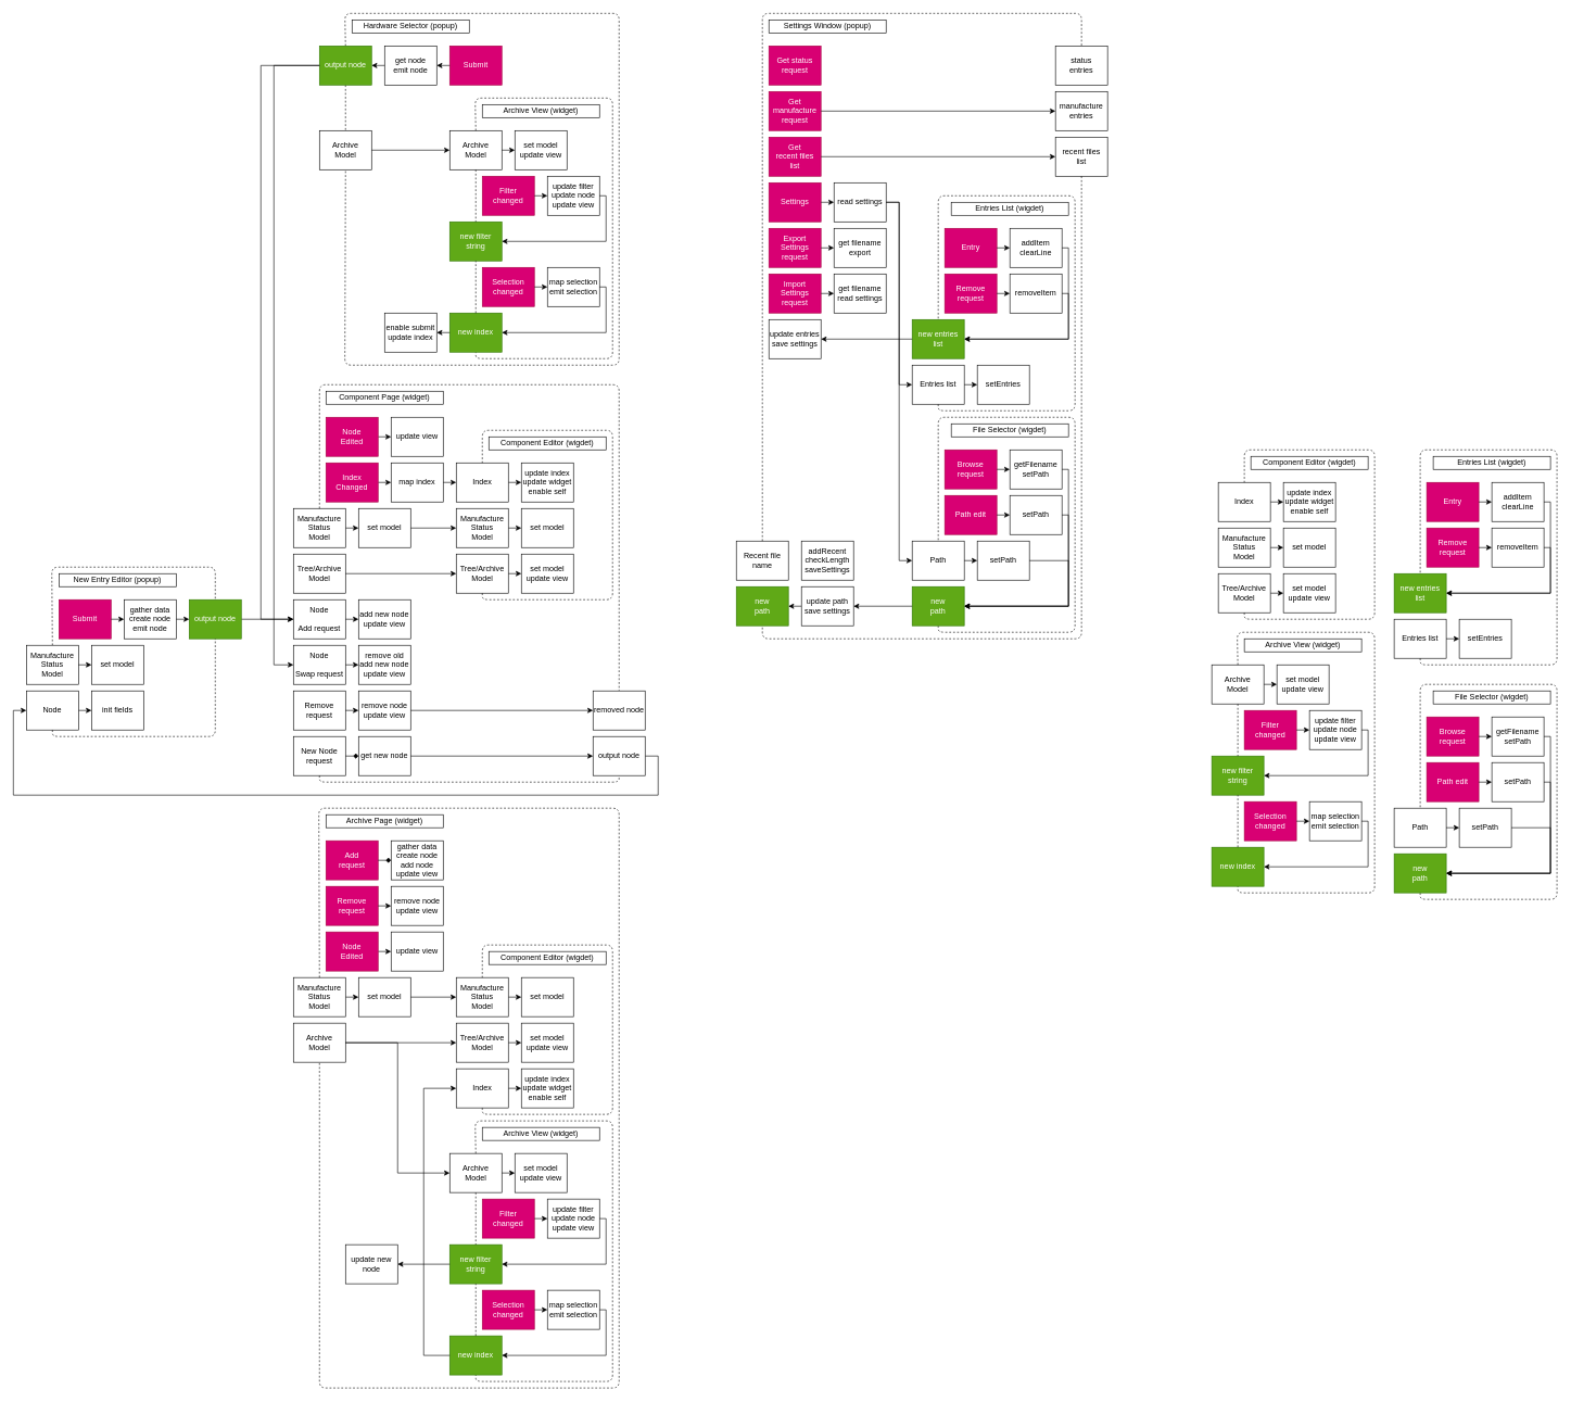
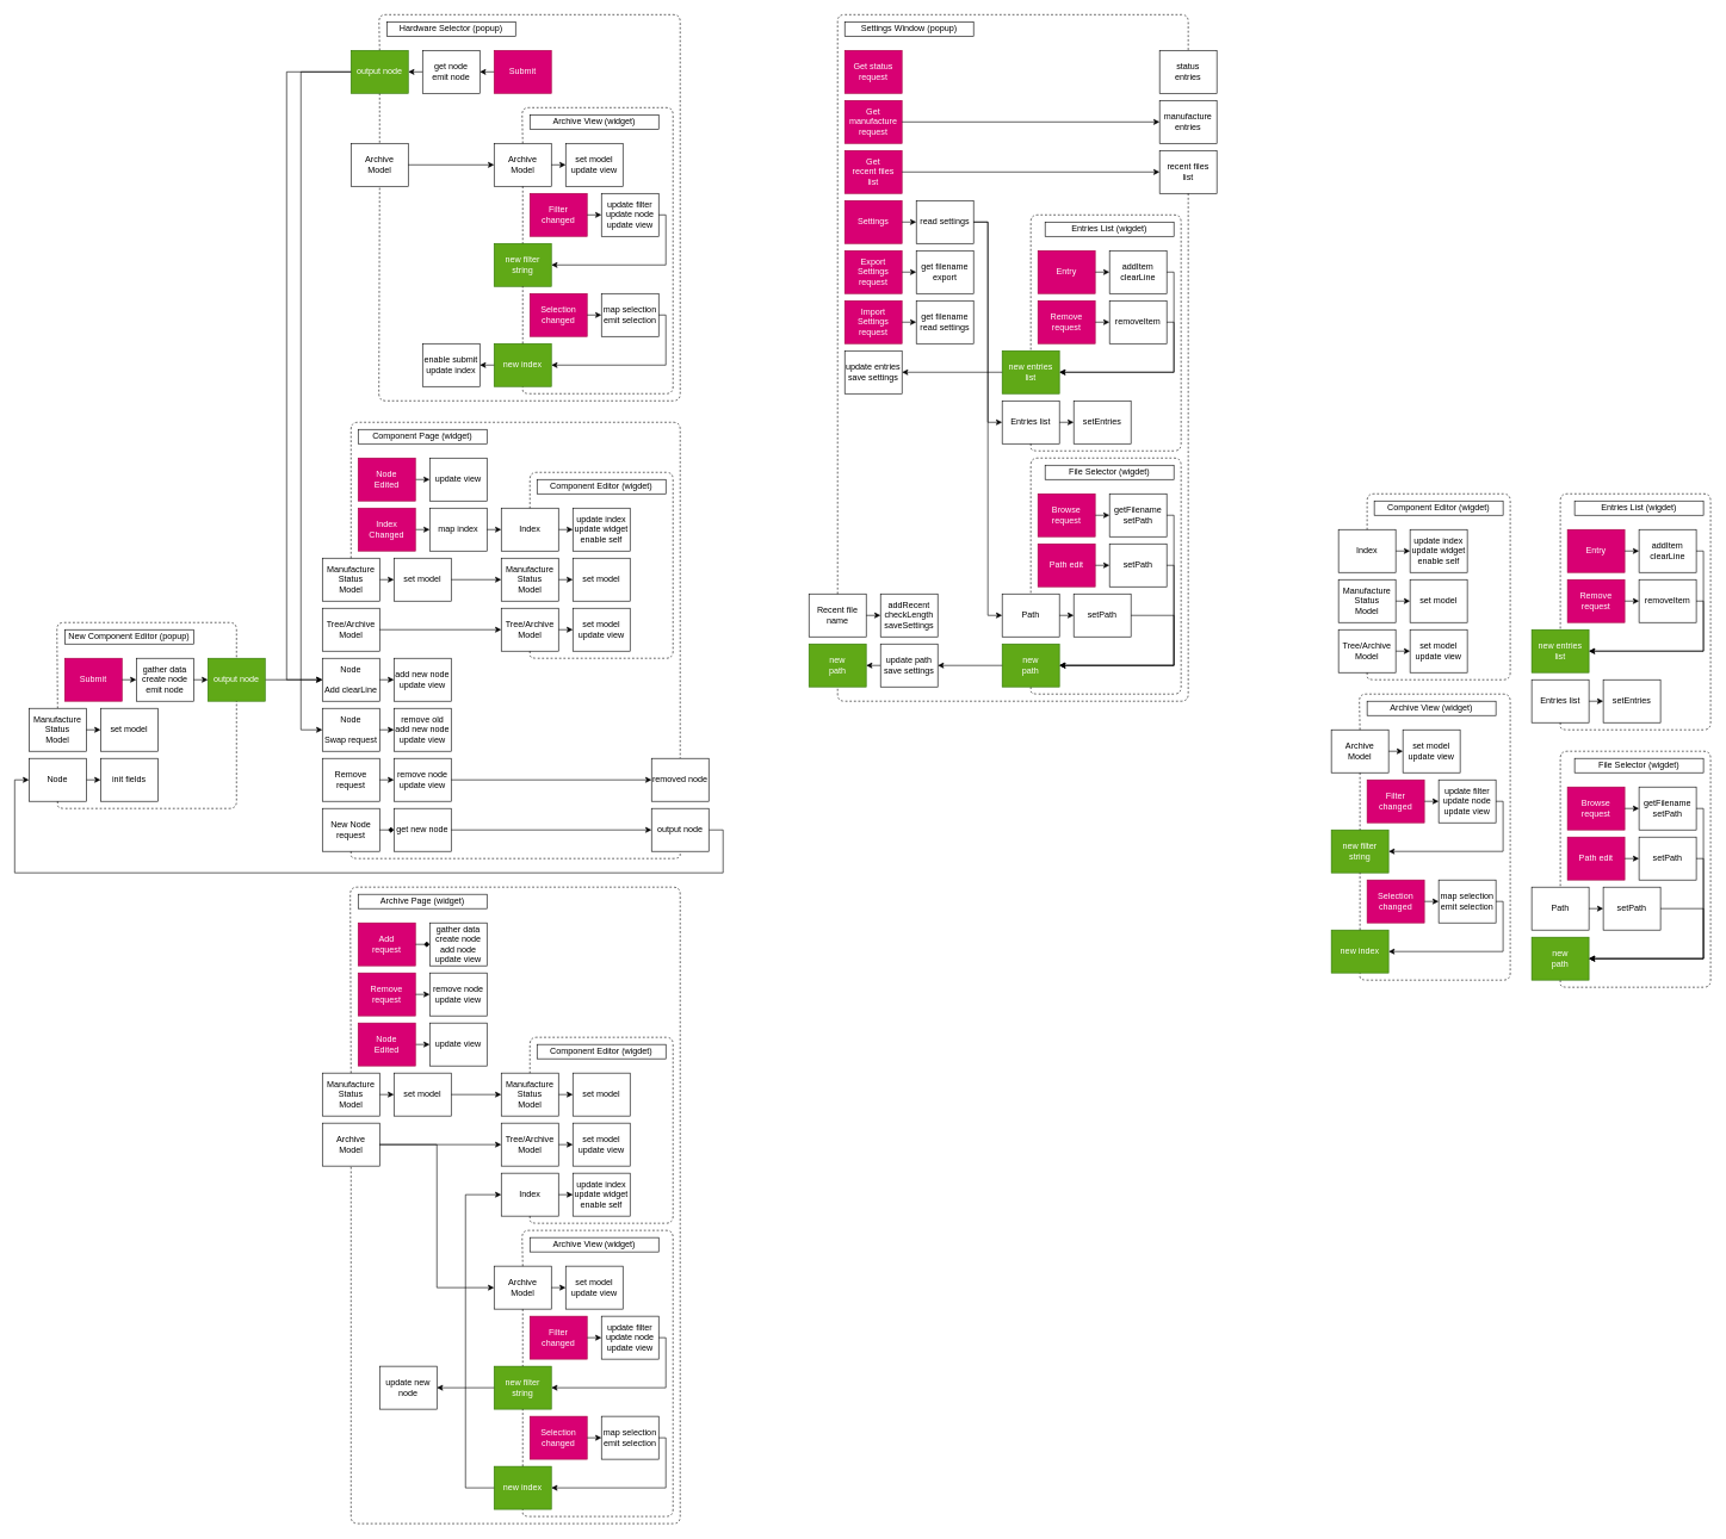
+ <mxCell id="269" style="edgeStyle=orthogonalEdgeStyle;rounded=0;orthogonalLoop=1;jettySize=auto;html=1;exitX=1;exitY=0.5;exitDx=0;exitDy=0;entryX=0;entryY=0.5;entryDx=0;entryDy=0;" edge="1" parent="208" source="264" target="266"><mxGeometry relative="1" as="geometry" /></mxCell>
- <mxCell id="3" value="&lt;span&gt;New Entry Editor (popup)&lt;/span&gt;" style="rounded=0;whiteSpace=wrap;html=1;" parent="1" vertex="1"><mxGeometry x="90" y="880" width="180" height="20" as="geometry" /></mxCell>
+ <mxCell id="3" value="&lt;span&gt;New Component Editor (popup)&lt;/span&gt;" style="rounded=0;whiteSpace=wrap;html=1;" parent="1" vertex="1"><mxGeometry x="90" y="880" width="180" height="20" as="geometry" /></mxCell>
- <mxCell id="28" value="Node&lt;br&gt;&lt;br&gt;Add request" style="rounded=0;whiteSpace=wrap;html=1;container=0;" parent="18" vertex="1"><mxGeometry y="330" width="80" height="60" as="geometry" /></mxCell>
+ <mxCell id="28" value="Node&lt;br&gt;&lt;br&gt;Add clearLine" style="rounded=0;whiteSpace=wrap;html=1;container=0;" parent="18" vertex="1"><mxGeometry y="330" width="80" height="60" as="geometry" /></mxCell>
